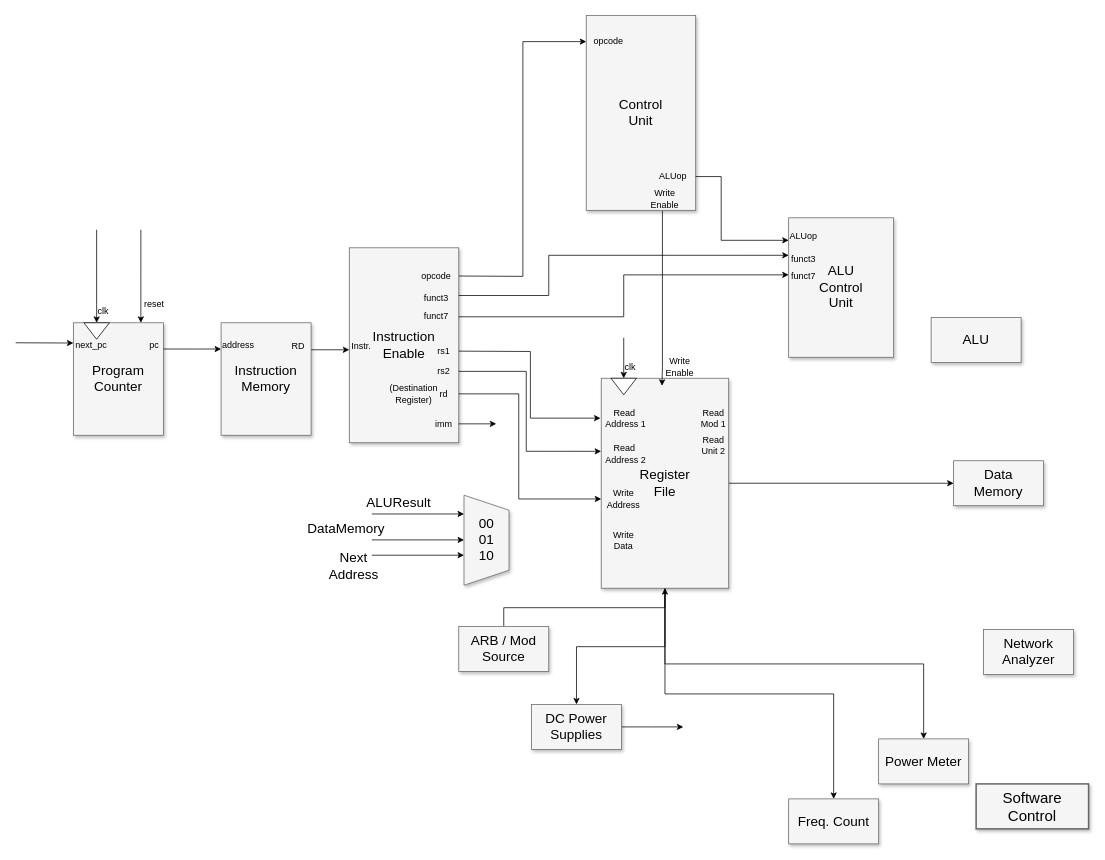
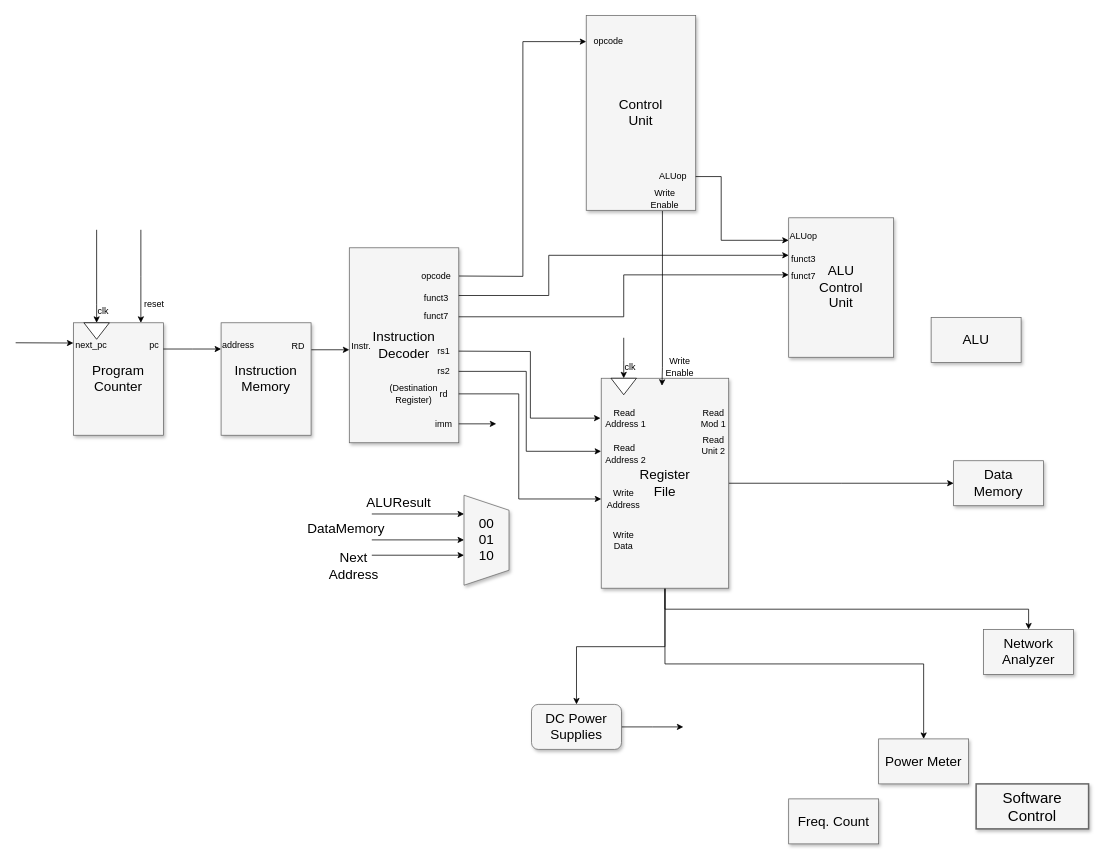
- <mxCell id="43" value="Instruction&lt;div&gt;Enable&lt;/div&gt;" style="whiteSpace=wrap;html=1;shadow=1;fontSize=18;fillColor=#f5f5f5;strokeColor=#666666;" vertex="1" parent="1"><mxGeometry x="465" y="330" width="146" height="260" as="geometry" /></mxCell>
+ <mxCell id="43" value="Instruction&lt;div&gt;Decoder&lt;/div&gt;" style="whiteSpace=wrap;html=1;shadow=1;fontSize=18;fillColor=#f5f5f5;strokeColor=#666666;" vertex="1" parent="1"><mxGeometry x="465" y="330" width="146" height="260" as="geometry" /></mxCell>
- <mxCell id="14" style="edgeStyle=elbowEdgeStyle;rounded=0;html=1;startArrow=none;startFill=0;jettySize=auto;orthogonalLoop=1;fontSize=18;elbow=vertical;" parent="1" source="15" target="7" edge="1"><mxGeometry relative="1" as="geometry" /></mxCell>
- <mxCell id="15" value="ARB / Mod Source" style="whiteSpace=wrap;html=1;shadow=1;fontSize=18;fillColor=#f5f5f5;strokeColor=#666666;" parent="1" vertex="1"><mxGeometry x="611" y="835" width="120" height="60" as="geometry" /></mxCell>
- <mxCell id="17" value="DC Power Supplies" style="whiteSpace=wrap;html=1;shadow=1;fontSize=18;fillColor=#f5f5f5;strokeColor=#666666;" parent="1" vertex="1"><mxGeometry x="708" y="939" width="120" height="60" as="geometry" /></mxCell>
+ <mxCell id="17" value="DC Power Supplies" style="whiteSpace=wrap;html=1;shadow=1;fontSize=18;fillColor=#f5f5f5;strokeColor=#666666;rounded=1;" parent="1" vertex="1"><mxGeometry x="708" y="939" width="120" height="60" as="geometry" /></mxCell>
- <mxCell id="4" style="edgeStyle=elbowEdgeStyle;rounded=0;html=1;startArrow=none;startFill=0;jettySize=auto;orthogonalLoop=1;fontSize=18;elbow=vertical;" parent="1" source="7" target="11" edge="1"><mxGeometry relative="1" as="geometry" /></mxCell>
+ <mxCell id="4" style="edgeStyle=elbowEdgeStyle;rounded=0;html=1;startArrow=none;startFill=0;jettySize=auto;orthogonalLoop=1;fontSize=18;elbow=vertical;" parent="1" source="7" target="9" edge="1"><mxGeometry relative="1" as="geometry" /></mxCell>
